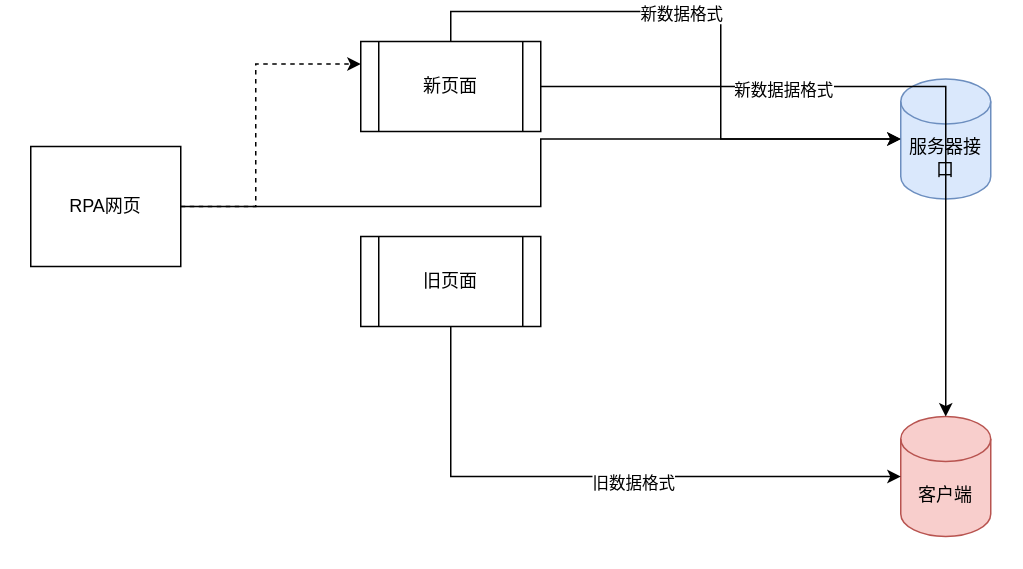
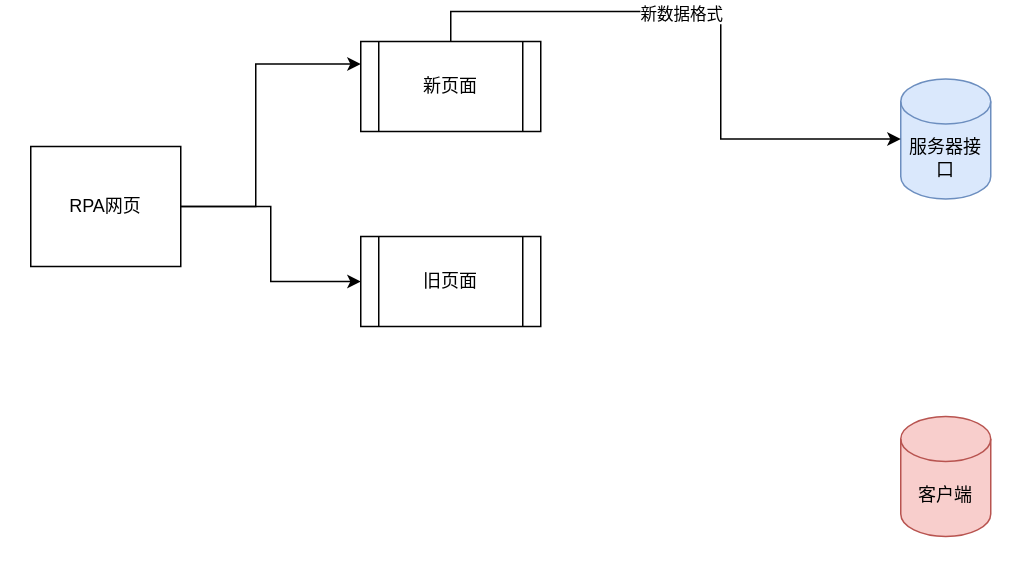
- <mxCell id="13" style="edgeStyle=orthogonalEdgeStyle;rounded=0;orthogonalLoop=1;jettySize=auto;html=1;entryX=0.5;entryY=0;entryDx=0;entryDy=0;entryPerimeter=0;" edge="1" parent="1" source="9" target="5"><mxGeometry relative="1" as="geometry" /></mxCell>
- <mxCell id="14" value="新数据据格式" style="edgeLabel;html=1;align=center;verticalAlign=middle;resizable=0;points=[];" vertex="1" connectable="0" parent="13"><mxGeometry x="-0.343" y="-2" relative="1" as="geometry"><mxPoint as="offset" /></mxGeometry></mxCell>
- <mxCell id="2" style="edgeStyle=orthogonalEdgeStyle;rounded=0;orthogonalLoop=1;jettySize=auto;html=1;entryX=0;entryY=0.25;entryDx=0;entryDy=0;dashed=1;" edge="1" parent="1" source="4" target="9"><mxGeometry relative="1" as="geometry"><Array as="points"><mxPoint x="170" y="130" /><mxPoint x="170" y="35" /></Array></mxGeometry></mxCell>
+ <mxCell id="2" style="edgeStyle=orthogonalEdgeStyle;rounded=0;orthogonalLoop=1;jettySize=auto;html=1;entryX=0;entryY=0.25;entryDx=0;entryDy=0;" edge="1" parent="1" source="4" target="9"><mxGeometry relative="1" as="geometry"><Array as="points"><mxPoint x="170" y="130" /><mxPoint x="170" y="35" /></Array></mxGeometry></mxCell>
- <mxCell id="3" style="edgeStyle=orthogonalEdgeStyle;rounded=0;orthogonalLoop=1;jettySize=auto;html=1;" edge="1" parent="1" source="4" target="6"><mxGeometry relative="1" as="geometry" /></mxCell>
+ <mxCell id="3" style="edgeStyle=orthogonalEdgeStyle;rounded=0;orthogonalLoop=1;jettySize=auto;html=1;" edge="1" parent="1" source="4" target="12"><mxGeometry relative="1" as="geometry" /></mxCell>
- <mxCell id="10" style="edgeStyle=orthogonalEdgeStyle;rounded=0;orthogonalLoop=1;jettySize=auto;html=1;" edge="1" parent="1" source="12" target="5"><mxGeometry relative="1" as="geometry"><Array as="points"><mxPoint x="300" y="310" /></Array></mxGeometry></mxCell>
- <mxCell id="11" value="旧数据格式" style="edgeLabel;html=1;align=center;verticalAlign=middle;resizable=0;points=[];" vertex="1" connectable="0" parent="10"><mxGeometry x="0.105" y="-4" relative="1" as="geometry"><mxPoint as="offset" /></mxGeometry></mxCell>
